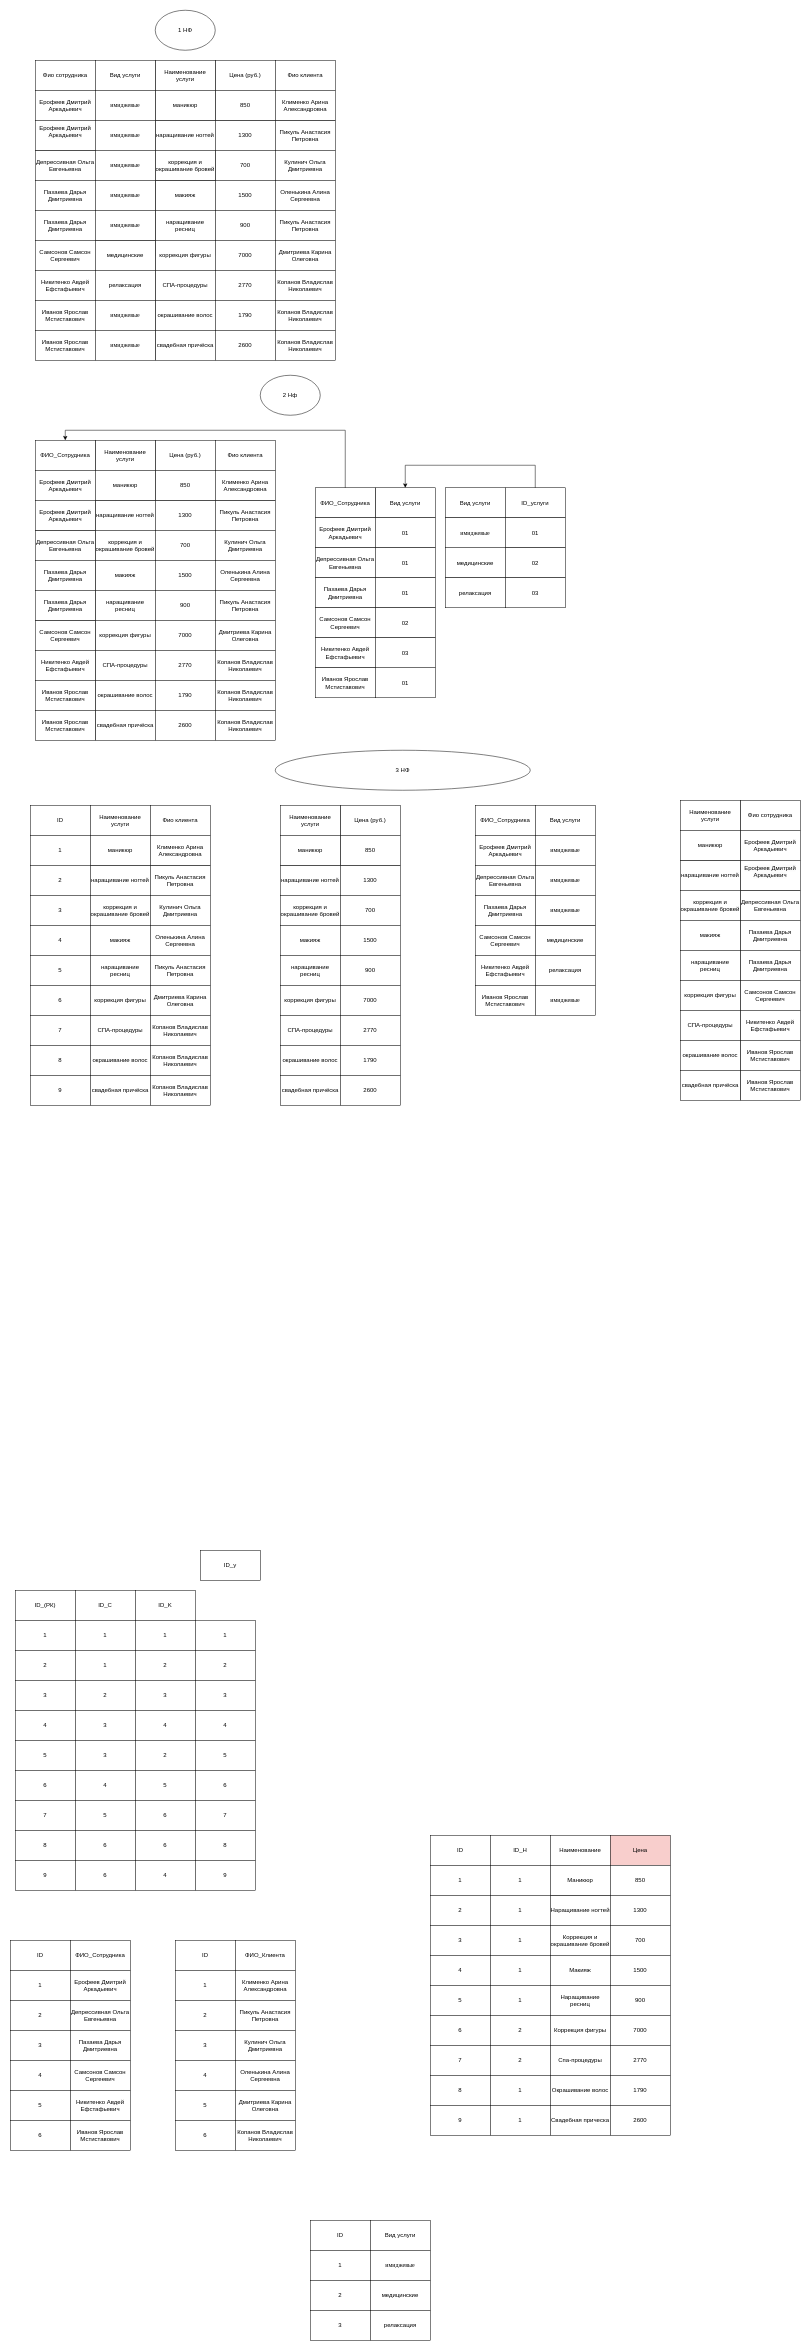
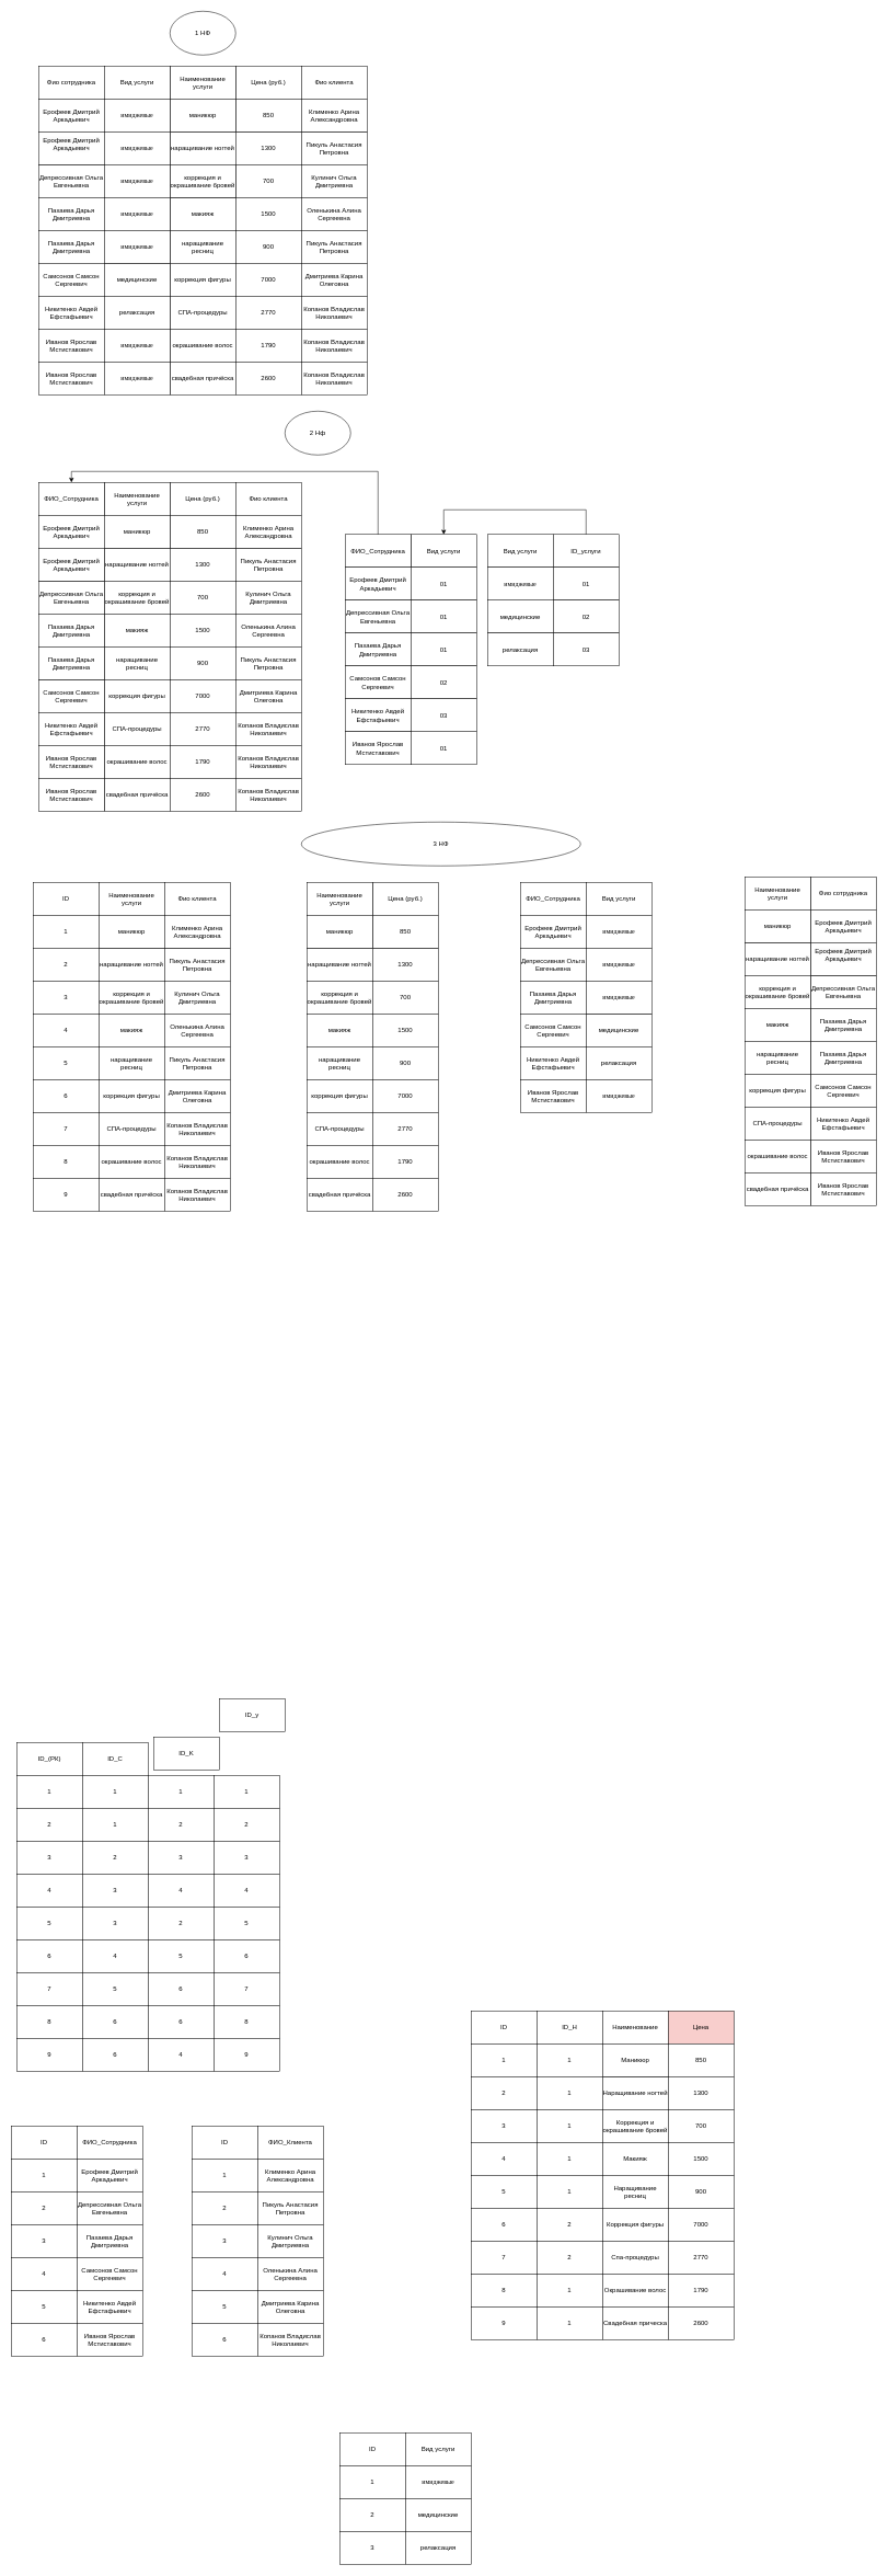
- <mxCell id="89" value="ID_K" style="rounded=0;whiteSpace=wrap;html=1;" vertex="1" parent="1"><mxGeometry x="270" y="3180" width="120" height="60" as="geometry" /></mxCell>
+ <mxCell id="89" value="ID_K" style="rounded=0;whiteSpace=wrap;html=1;" vertex="1" parent="1"><mxGeometry x="280" y="3170" width="120" height="60" as="geometry" /></mxCell>
